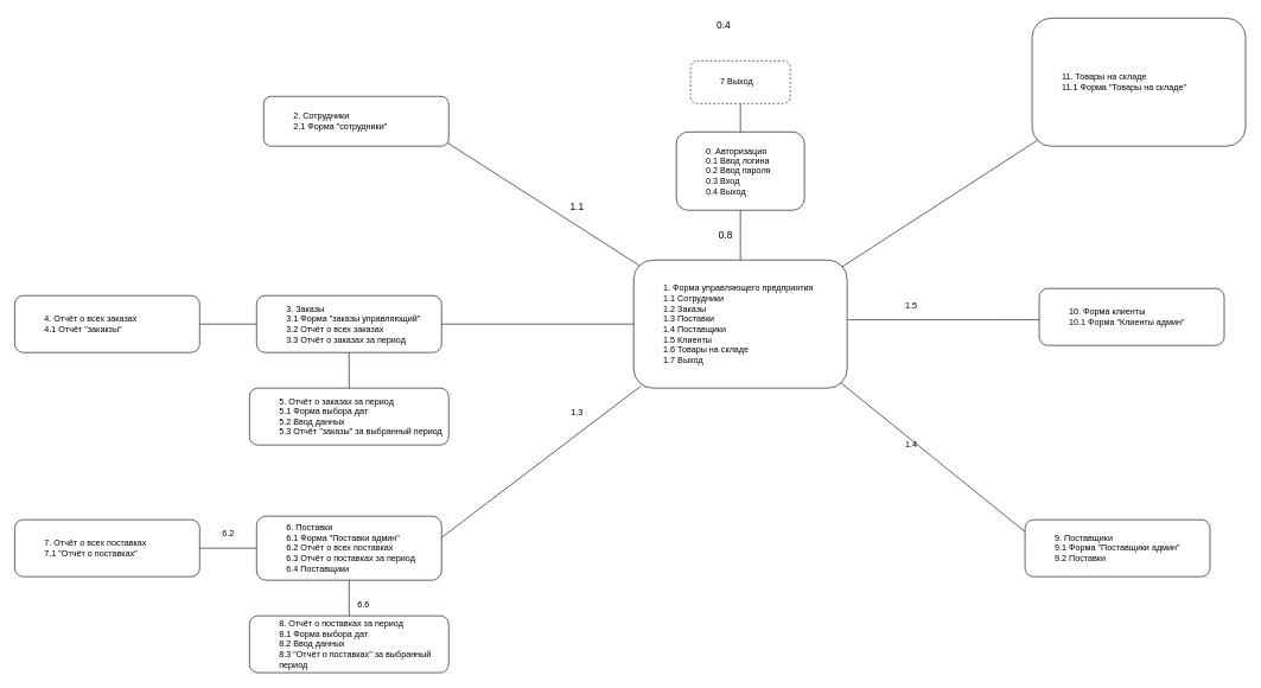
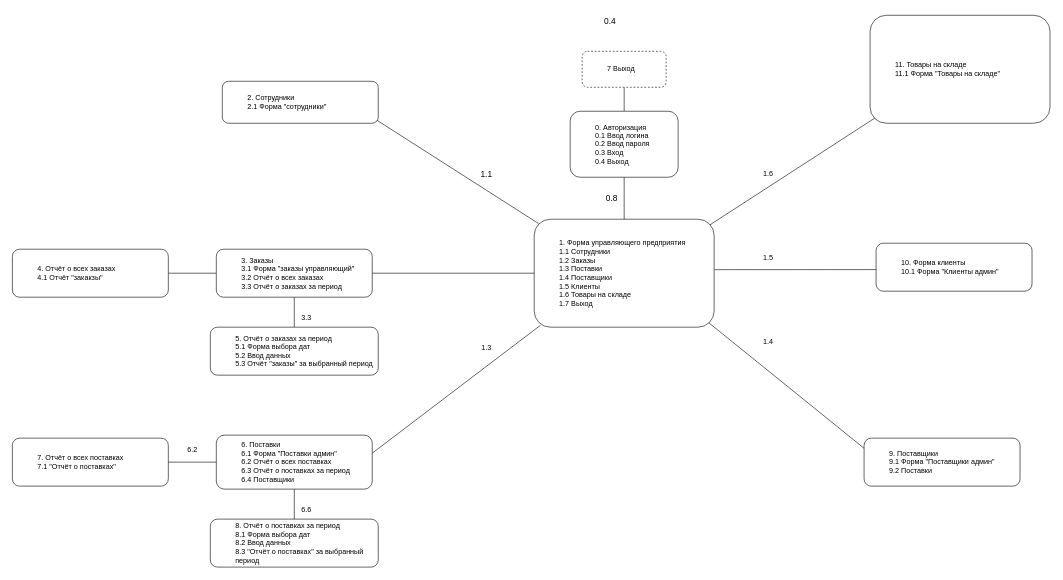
+ <mxCell id="20" value="1.6" style="text;html=1;align=center;verticalAlign=middle;resizable=0;points=[];autosize=1;strokeColor=none;fillColor=none;" vertex="1" parent="1"><mxGeometry x="1260" y="275" width="40" height="30" as="geometry" /></mxCell>
+ <mxCell id="32" value="3.3" style="text;html=1;align=center;verticalAlign=middle;resizable=0;points=[];autosize=1;strokeColor=none;fillColor=none;" vertex="1" parent="1"><mxGeometry x="490" y="515" width="40" height="30" as="geometry" /></mxCell>
- <mxCell id="19" value="1.4" style="text;html=1;align=center;verticalAlign=middle;resizable=0;points=[];autosize=1;strokeColor=none;fillColor=none;" vertex="1" parent="1"><mxGeometry x="1260" y="610" width="40" height="30" as="geometry" /></mxCell>
+ <mxCell id="19" value="1.4" style="text;html=1;align=center;verticalAlign=middle;resizable=0;points=[];autosize=1;strokeColor=none;fillColor=none;" vertex="1" parent="1"><mxGeometry x="1260" y="555" width="40" height="30" as="geometry" /></mxCell>
